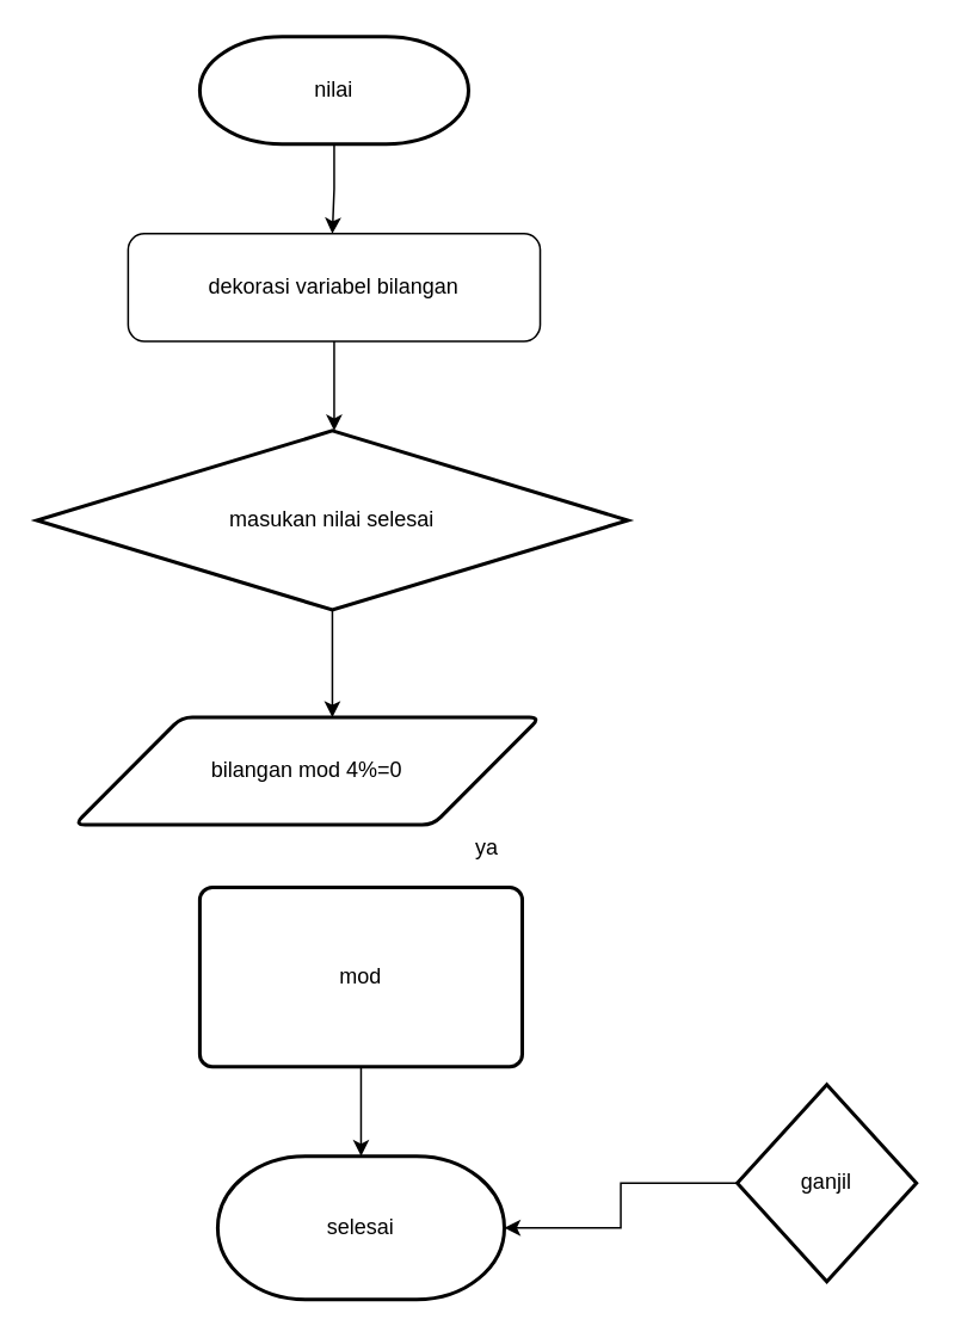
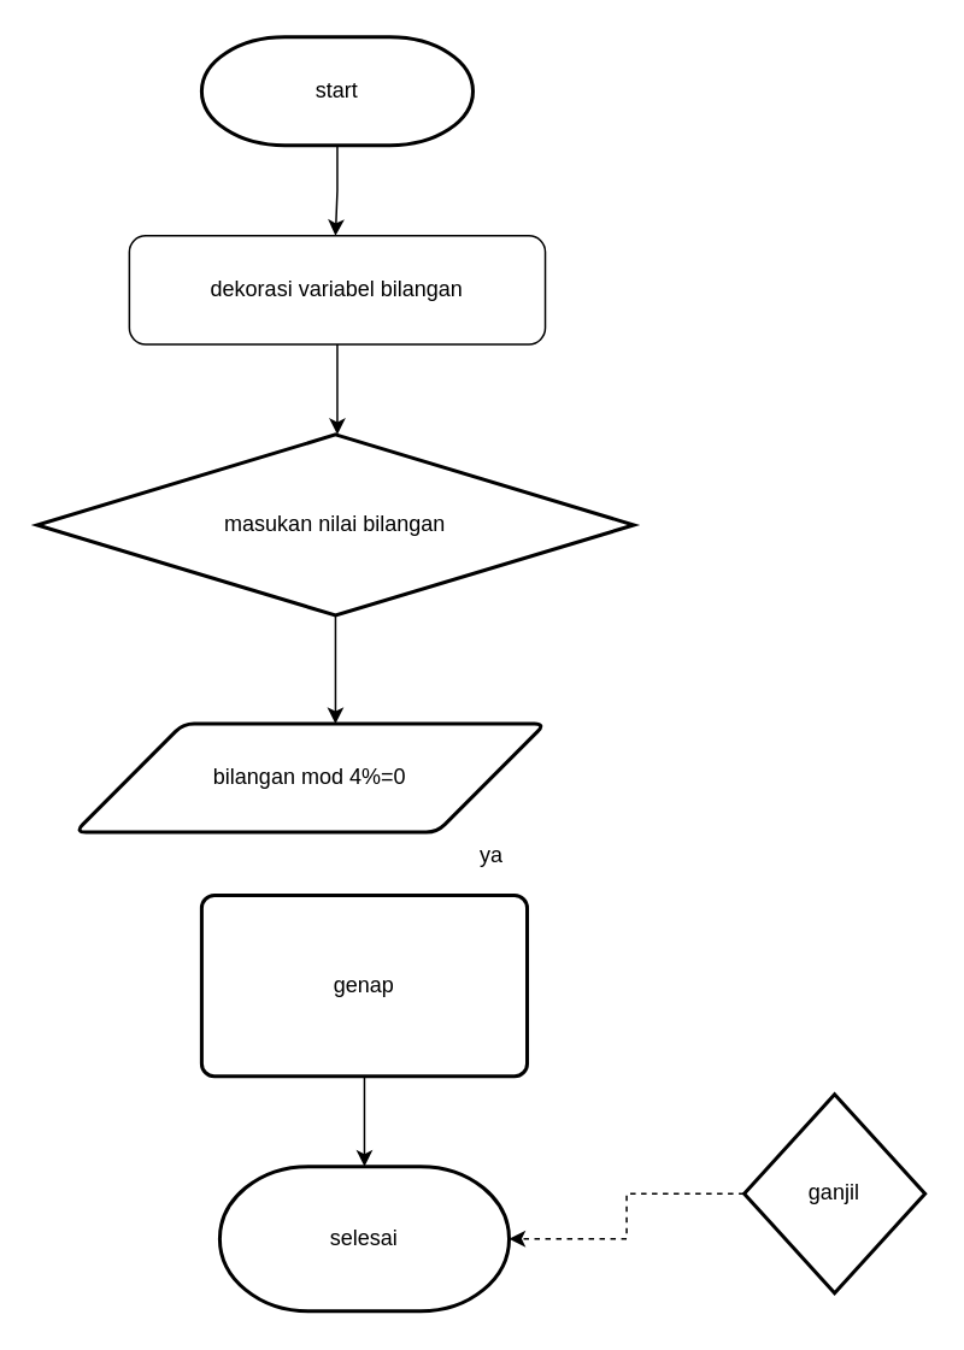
- <mxCell id="3" value="nilai" style="strokeWidth=2;html=1;shape=mxgraph.flowchart.terminator;whiteSpace=wrap;" parent="1" vertex="1"><mxGeometry x="111" y="20" width="150" height="60" as="geometry" /></mxCell>
+ <mxCell id="3" value="start" style="strokeWidth=2;html=1;shape=mxgraph.flowchart.terminator;whiteSpace=wrap;" parent="1" vertex="1"><mxGeometry x="111" y="20" width="150" height="60" as="geometry" /></mxCell>
- <mxCell id="7" value="masukan nilai selesai " style="strokeWidth=2;html=1;shape=mxgraph.flowchart.decision;whiteSpace=wrap;" parent="1" vertex="1"><mxGeometry x="20" y="240" width="330" height="100" as="geometry" /></mxCell>
+ <mxCell id="7" value="masukan nilai bilangan " style="strokeWidth=2;html=1;shape=mxgraph.flowchart.decision;whiteSpace=wrap;" parent="1" vertex="1"><mxGeometry x="20" y="240" width="330" height="100" as="geometry" /></mxCell>
- <mxCell id="10" value="mod" style="rounded=1;whiteSpace=wrap;html=1;absoluteArcSize=1;arcSize=14;strokeWidth=2;" parent="1" vertex="1"><mxGeometry x="111" y="495" width="180" height="100" as="geometry" /></mxCell>
+ <mxCell id="10" value="genap" style="rounded=1;whiteSpace=wrap;html=1;absoluteArcSize=1;arcSize=14;strokeWidth=2;" parent="1" vertex="1"><mxGeometry x="111" y="495" width="180" height="100" as="geometry" /></mxCell>
- <mxCell id="13" style="edgeStyle=orthogonalEdgeStyle;rounded=0;orthogonalLoop=1;jettySize=auto;html=1;exitX=0;exitY=0.5;exitDx=0;exitDy=0;exitPerimeter=0;entryX=1;entryY=0.5;entryDx=0;entryDy=0;entryPerimeter=0;" parent="1" source="8" target="12" edge="1"><mxGeometry relative="1" as="geometry" /></mxCell>
+ <mxCell id="13" style="edgeStyle=orthogonalEdgeStyle;rounded=0;orthogonalLoop=1;jettySize=auto;html=1;exitX=0;exitY=0.5;exitDx=0;exitDy=0;exitPerimeter=0;entryX=1;entryY=0.5;entryDx=0;entryDy=0;entryPerimeter=0;dashed=1;" parent="1" source="8" target="12" edge="1"><mxGeometry relative="1" as="geometry" /></mxCell>
